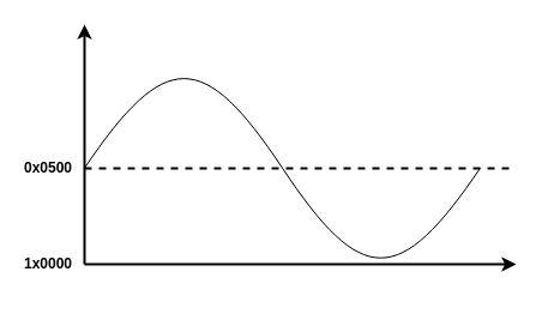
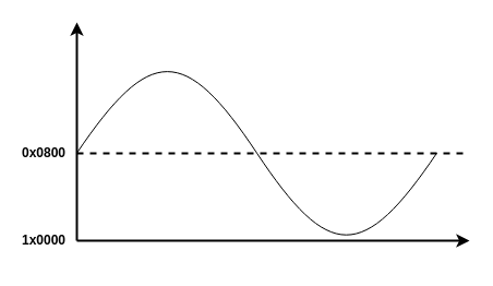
- <mxCell id="6" value="&lt;b&gt;0x0500&lt;/b&gt;" style="text;html=1;strokeColor=none;fillColor=none;align=center;verticalAlign=middle;whiteSpace=wrap;rounded=0;" vertex="1" parent="2"><mxGeometry y="110" width="40" height="20" as="geometry" /></mxCell>
+ <mxCell id="6" value="&lt;b&gt;0x0800&lt;/b&gt;" style="text;html=1;strokeColor=none;fillColor=none;align=center;verticalAlign=middle;whiteSpace=wrap;rounded=0;" vertex="1" parent="2"><mxGeometry y="110" width="40" height="20" as="geometry" /></mxCell>
